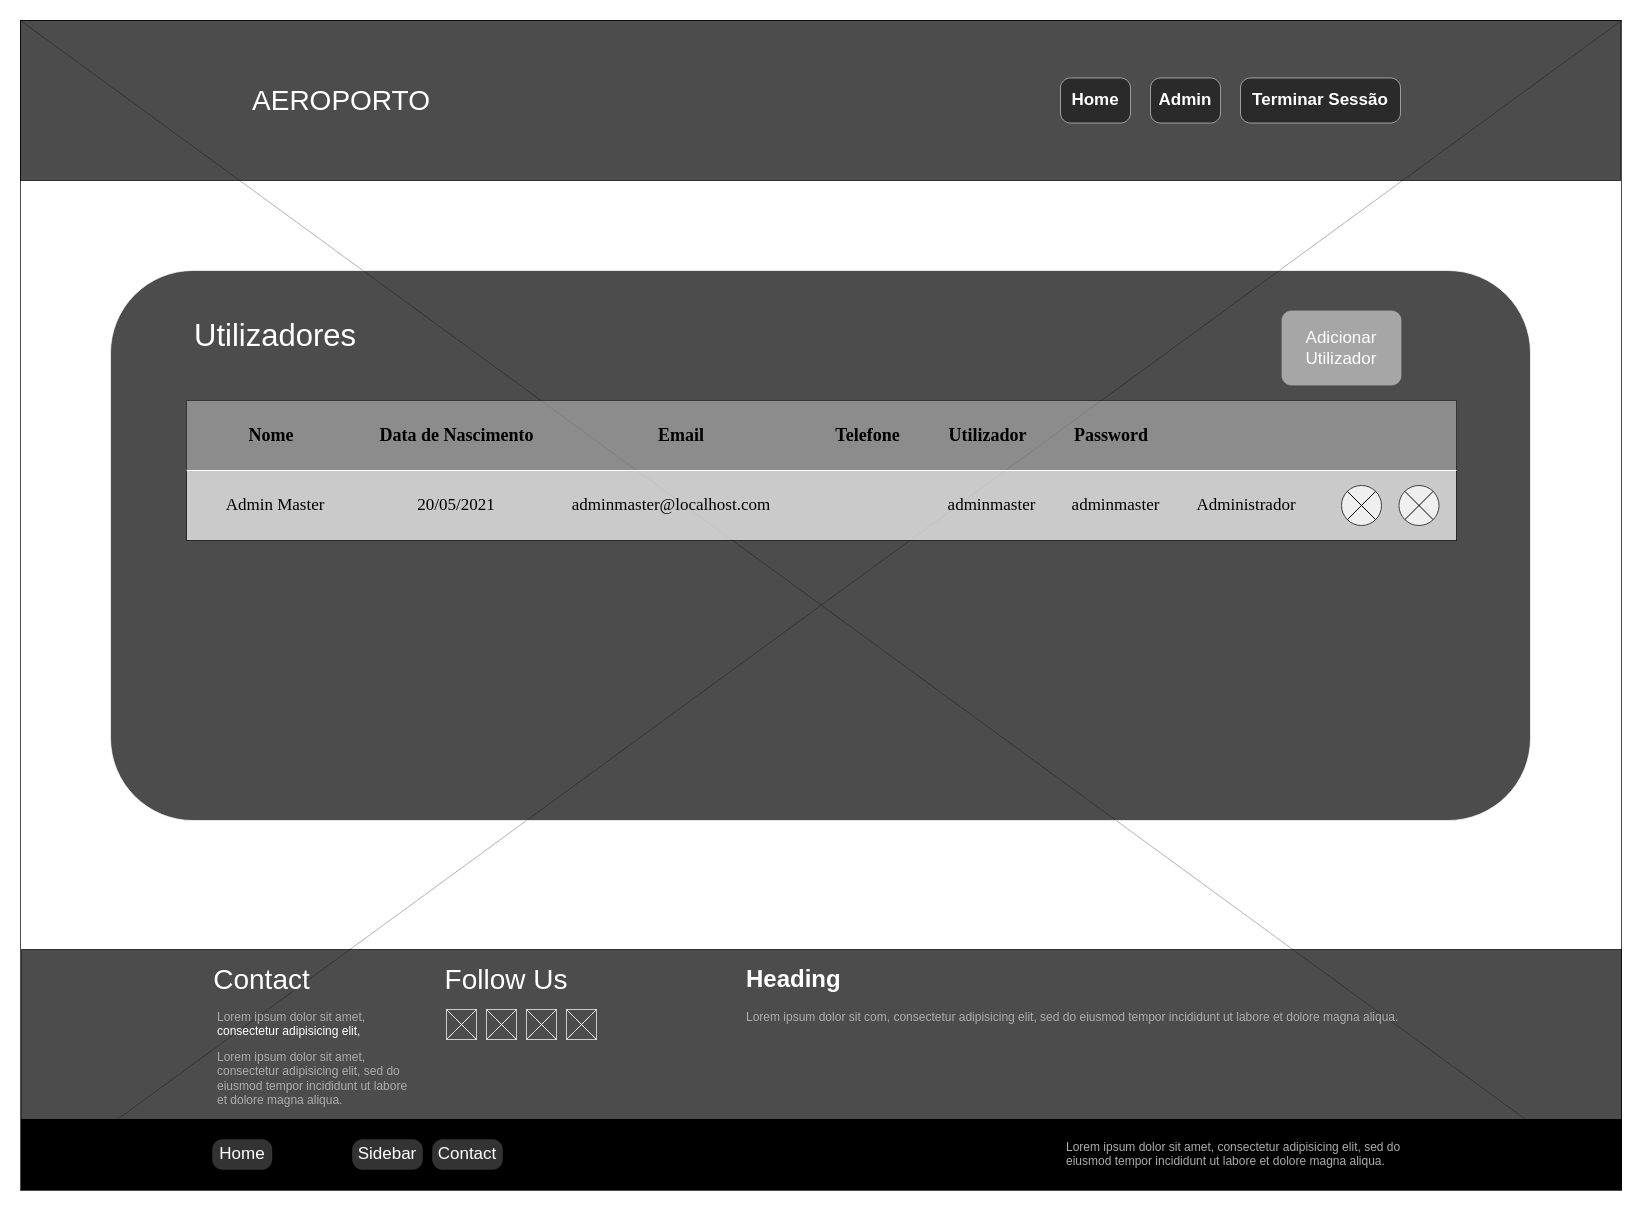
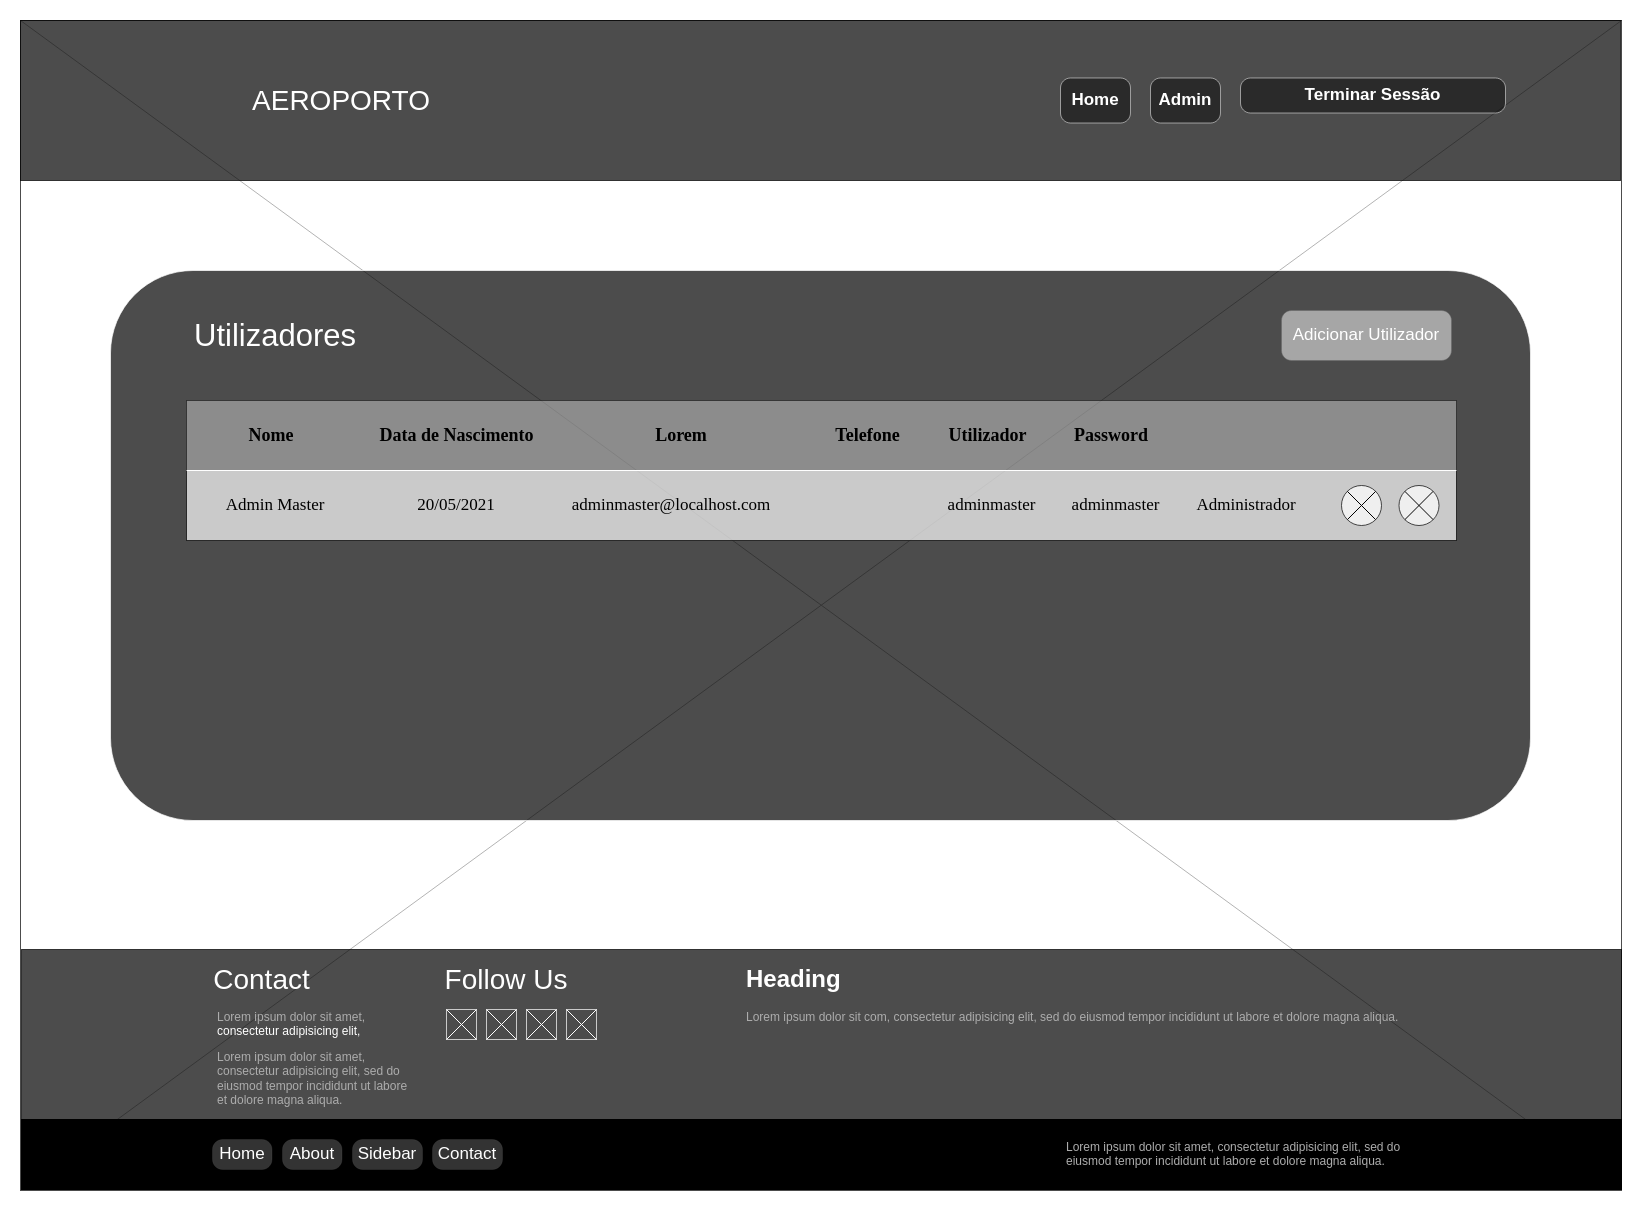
- <mxCell id="12" value="Terminar Sessão" style="strokeWidth=1;shadow=0;dashed=0;align=center;html=1;shape=mxgraph.mockup.buttons.button;fontColor=#ffffff;mainText=;buttonStyle=round;fontSize=17;fontStyle=1;whiteSpace=wrap;fillColor=#080808;strokeColor=#FFFFFF;opacity=50;" vertex="1" parent="1"><mxGeometry x="1240" y="77.5" width="160" height="45" as="geometry" /></mxCell>
+ <mxCell id="12" value="Terminar Sessão" style="strokeWidth=1;shadow=0;dashed=0;align=center;html=1;shape=mxgraph.mockup.buttons.button;fontColor=#ffffff;mainText=;buttonStyle=round;fontSize=17;fontStyle=1;whiteSpace=wrap;fillColor=#080808;strokeColor=#FFFFFF;opacity=50;" vertex="1" parent="1"><mxGeometry x="1240" y="77.5" width="265" height="35" as="geometry" /></mxCell>
- <mxCell id="7" value="&lt;span style=&quot;font-weight: 400&quot;&gt;Adicionar Utilizador&lt;/span&gt;" style="strokeWidth=1;shadow=0;dashed=0;align=center;html=1;shape=mxgraph.mockup.buttons.button;strokeColor=#666666;fontColor=#ffffff;mainText=;buttonStyle=round;fontSize=17;fontStyle=1;whiteSpace=wrap;opacity=50;fillColor=#FFFFFF;" vertex="1" parent="1"><mxGeometry x="1281" y="310" width="120" height="75" as="geometry" /></mxCell>
+ <mxCell id="7" value="&lt;span style=&quot;font-weight: 400&quot;&gt;Adicionar Utilizador&lt;/span&gt;" style="strokeWidth=1;shadow=0;dashed=0;align=center;html=1;shape=mxgraph.mockup.buttons.button;strokeColor=#666666;fontColor=#ffffff;mainText=;buttonStyle=round;fontSize=17;fontStyle=1;whiteSpace=wrap;opacity=50;fillColor=#FFFFFF;" vertex="1" parent="1"><mxGeometry x="1281" y="310" width="170" height="50" as="geometry" /></mxCell>
- <mxCell id="40" value="&lt;font face=&quot;Verdana&quot;&gt;&lt;span style=&quot;font-size: 18px&quot;&gt;&lt;b&gt;Email&lt;/b&gt;&lt;/span&gt;&lt;/font&gt;" style="text;html=1;strokeColor=none;fillColor=none;align=center;verticalAlign=middle;whiteSpace=wrap;rounded=0;opacity=50;" vertex="1" parent="1"><mxGeometry x="541" y="400" width="280" height="70" as="geometry" /></mxCell>
+ <mxCell id="40" value="&lt;font face=&quot;Verdana&quot;&gt;&lt;span style=&quot;font-size: 18px&quot;&gt;&lt;b&gt;Lorem&lt;/b&gt;&lt;/span&gt;&lt;/font&gt;" style="text;html=1;strokeColor=none;fillColor=none;align=center;verticalAlign=middle;whiteSpace=wrap;rounded=0;opacity=50;" vertex="1" parent="1"><mxGeometry x="541" y="400" width="280" height="70" as="geometry" /></mxCell>
+ <mxCell id="33" value="&lt;span style=&quot;font-weight: 400&quot;&gt;About&lt;/span&gt;" style="strokeWidth=1;shadow=0;dashed=0;align=center;html=1;shape=mxgraph.mockup.buttons.button;strokeColor=#666666;fontColor=#ffffff;mainText=;buttonStyle=round;fontSize=17;fontStyle=1;whiteSpace=wrap;opacity=20;fillColor=#FFFFFF;" vertex="1" parent="1"><mxGeometry x="282" y="1139" width="59.5" height="30" as="geometry" /></mxCell>
